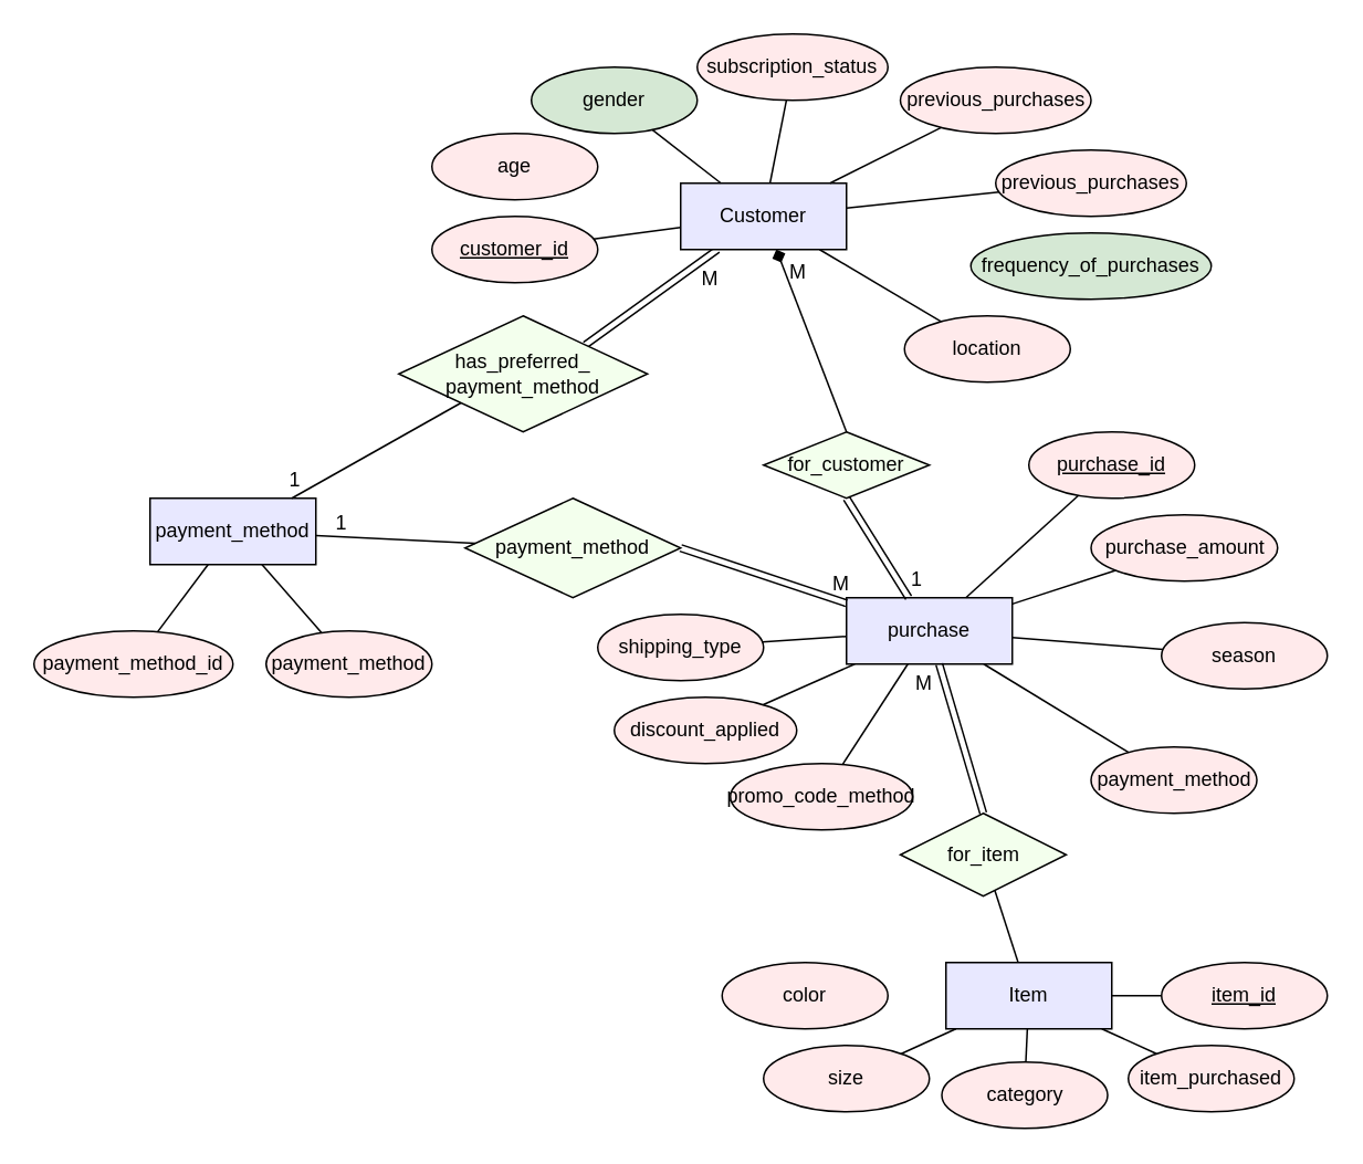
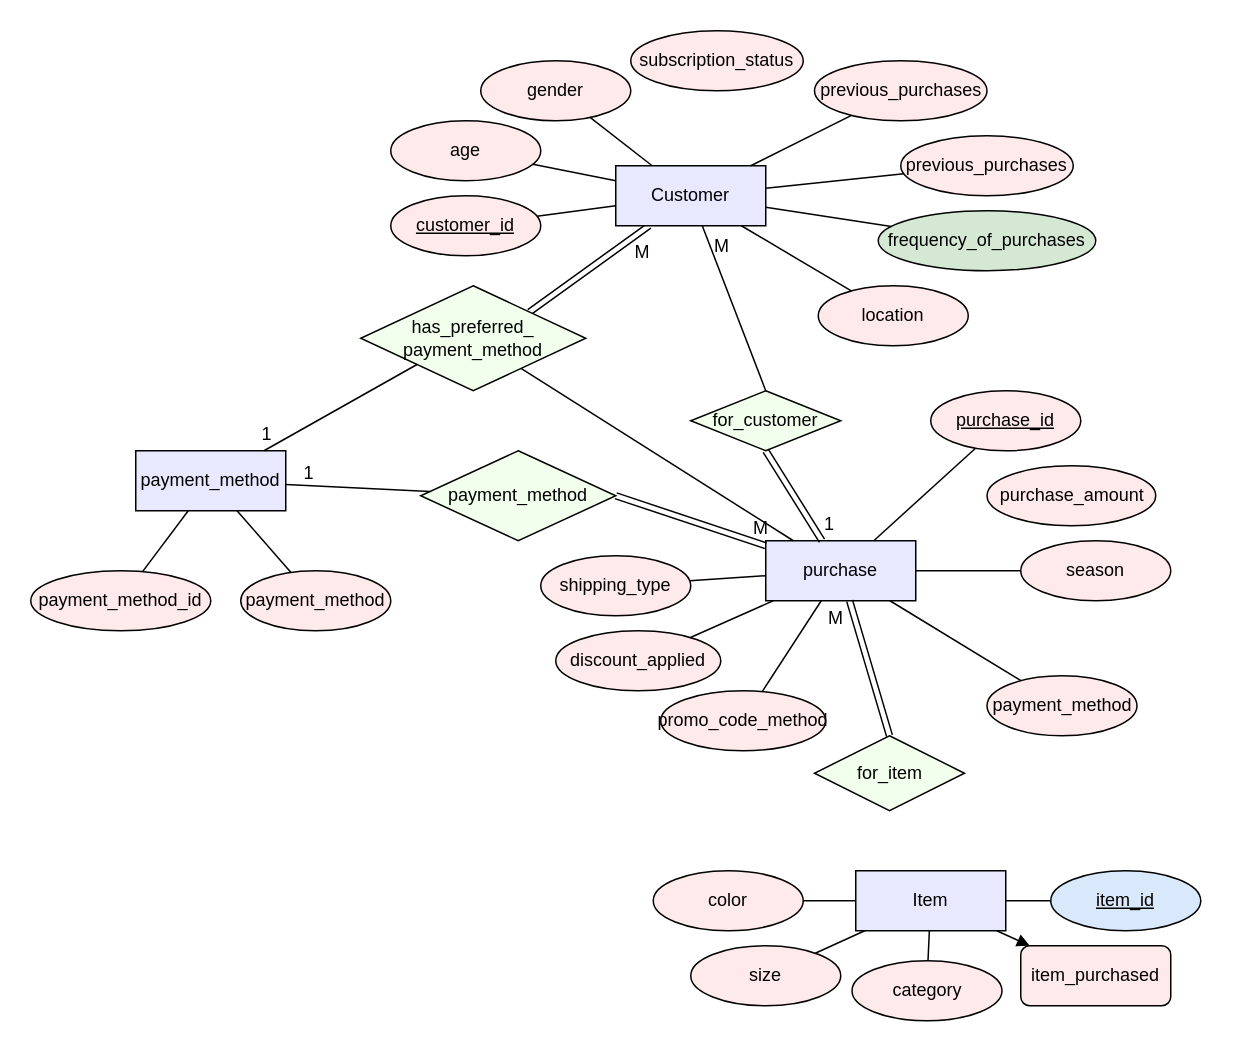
- <mxCell id="6" value="gender" style="ellipse;whiteSpace=wrap;html=1;align=center;fillColor=#d5e8d4;" parent="1" vertex="1"><mxGeometry x="320" y="40" width="100" height="40" as="geometry" /></mxCell>
+ <mxCell id="6" value="gender" style="ellipse;whiteSpace=wrap;html=1;align=center;fillColor=#FFEAEB;" parent="1" vertex="1"><mxGeometry x="320" y="40" width="100" height="40" as="geometry" /></mxCell>
- <mxCell id="36" value="" style="endArrow=none;html=1;rounded=0;" edge="1" parent="1" source="33" target="7"><mxGeometry relative="1" as="geometry"><mxPoint x="570" y="170" as="sourcePoint" /><mxPoint x="520" y="170" as="targetPoint" /></mxGeometry></mxCell>
+ <mxCell id="9" value="" style="endArrow=none;html=1;rounded=0;" parent="1" source="7" target="5" edge="1"><mxGeometry relative="1" as="geometry"><mxPoint x="470" y="130" as="sourcePoint" /><mxPoint x="390" y="38" as="targetPoint" /></mxGeometry></mxCell>
+ <mxCell id="53" value="" style="endArrow=none;html=1;rounded=0;" edge="1" parent="1" source="52" target="7"><mxGeometry relative="1" as="geometry"><mxPoint x="580" y="240" as="sourcePoint" /><mxPoint x="520" y="195" as="targetPoint" /></mxGeometry></mxCell>
- <mxCell id="31" value="" style="html=1;rounded=0;exitX=0.5;exitY=0;exitDx=0;exitDy=0;endArrow=diamond;startFill=0;" parent="1" source="12" target="7" edge="1"><mxGeometry relative="1" as="geometry"><mxPoint x="510" y="220" as="sourcePoint" /><mxPoint x="549" y="190" as="targetPoint" /></mxGeometry></mxCell>
+ <mxCell id="31" value="" style="html=1;rounded=0;exitX=0.5;exitY=0;exitDx=0;exitDy=0;endArrow=none;startFill=0;" parent="1" source="12" target="7" edge="1"><mxGeometry relative="1" as="geometry"><mxPoint x="510" y="220" as="sourcePoint" /><mxPoint x="549" y="190" as="targetPoint" /></mxGeometry></mxCell>
- <mxCell id="17" value="" style="endArrow=none;html=1;rounded=0;" parent="1" source="11" target="14" edge="1"><mxGeometry relative="1" as="geometry"><mxPoint x="865" y="191" as="sourcePoint" /><mxPoint x="820" y="140" as="targetPoint" /></mxGeometry></mxCell>
+ <mxCell id="17" value="" style="endArrow=none;html=1;rounded=0;" parent="1" source="11" target="54" edge="1"><mxGeometry relative="1" as="geometry"><mxPoint x="865" y="191" as="sourcePoint" /><mxPoint x="820" y="140" as="targetPoint" /></mxGeometry></mxCell>
- <mxCell id="15" value="season" style="ellipse;whiteSpace=wrap;html=1;align=center;fillColor=#FFEAEB;" parent="1" vertex="1"><mxGeometry x="700" y="375" width="100" height="40" as="geometry" /></mxCell>
+ <mxCell id="15" value="season" style="ellipse;whiteSpace=wrap;html=1;align=center;fillColor=#FFEAEB;" parent="1" vertex="1"><mxGeometry x="680" y="360" width="100" height="40" as="geometry" /></mxCell>
- <mxCell id="47" value="" style="endArrow=none;html=1;rounded=0;" edge="1" parent="1" source="19" target="22"><mxGeometry relative="1" as="geometry"><mxPoint x="650" y="630" as="sourcePoint" /><mxPoint x="691" y="671" as="targetPoint" /></mxGeometry></mxCell>
+ <mxCell id="47" value="" style="endArrow=none;html=1;rounded=0;" edge="1" parent="1" source="19" target="46"><mxGeometry relative="1" as="geometry"><mxPoint x="650" y="630" as="sourcePoint" /><mxPoint x="691" y="671" as="targetPoint" /></mxGeometry></mxCell>
- <mxCell id="20" value="item_id" style="ellipse;whiteSpace=wrap;html=1;align=center;fontStyle=4;fillColor=#FFEAEB;" parent="1" vertex="1"><mxGeometry x="700" y="580" width="100" height="40" as="geometry" /></mxCell>
+ <mxCell id="20" value="item_id" style="ellipse;whiteSpace=wrap;html=1;align=center;fontStyle=4;fillColor=#dae8fc;" parent="1" vertex="1"><mxGeometry x="700" y="580" width="100" height="40" as="geometry" /></mxCell>
- <mxCell id="24" value="" style="endArrow=none;html=1;rounded=0;" parent="1" source="19" target="23" edge="1"><mxGeometry relative="1" as="geometry"><mxPoint x="1180" y="290" as="sourcePoint" /><mxPoint x="1263" y="253" as="targetPoint" /></mxGeometry></mxCell>
+ <mxCell id="24" value="" style="endArrow=block;html=1;rounded=0;" parent="1" source="19" target="23" edge="1"><mxGeometry relative="1" as="geometry"><mxPoint x="1180" y="290" as="sourcePoint" /><mxPoint x="1263" y="253" as="targetPoint" /></mxGeometry></mxCell>
- <mxCell id="23" value="item_purchased" style="ellipse;whiteSpace=wrap;html=1;align=center;fillColor=#FFEAEB;" parent="1" vertex="1"><mxGeometry x="680" y="630" width="100" height="40" as="geometry" /></mxCell>
+ <mxCell id="23" value="item_purchased" style="whiteSpace=wrap;html=1;align=center;fillColor=#FFEAEB;rounded=1;" parent="1" vertex="1"><mxGeometry x="680" y="630" width="100" height="40" as="geometry" /></mxCell>
